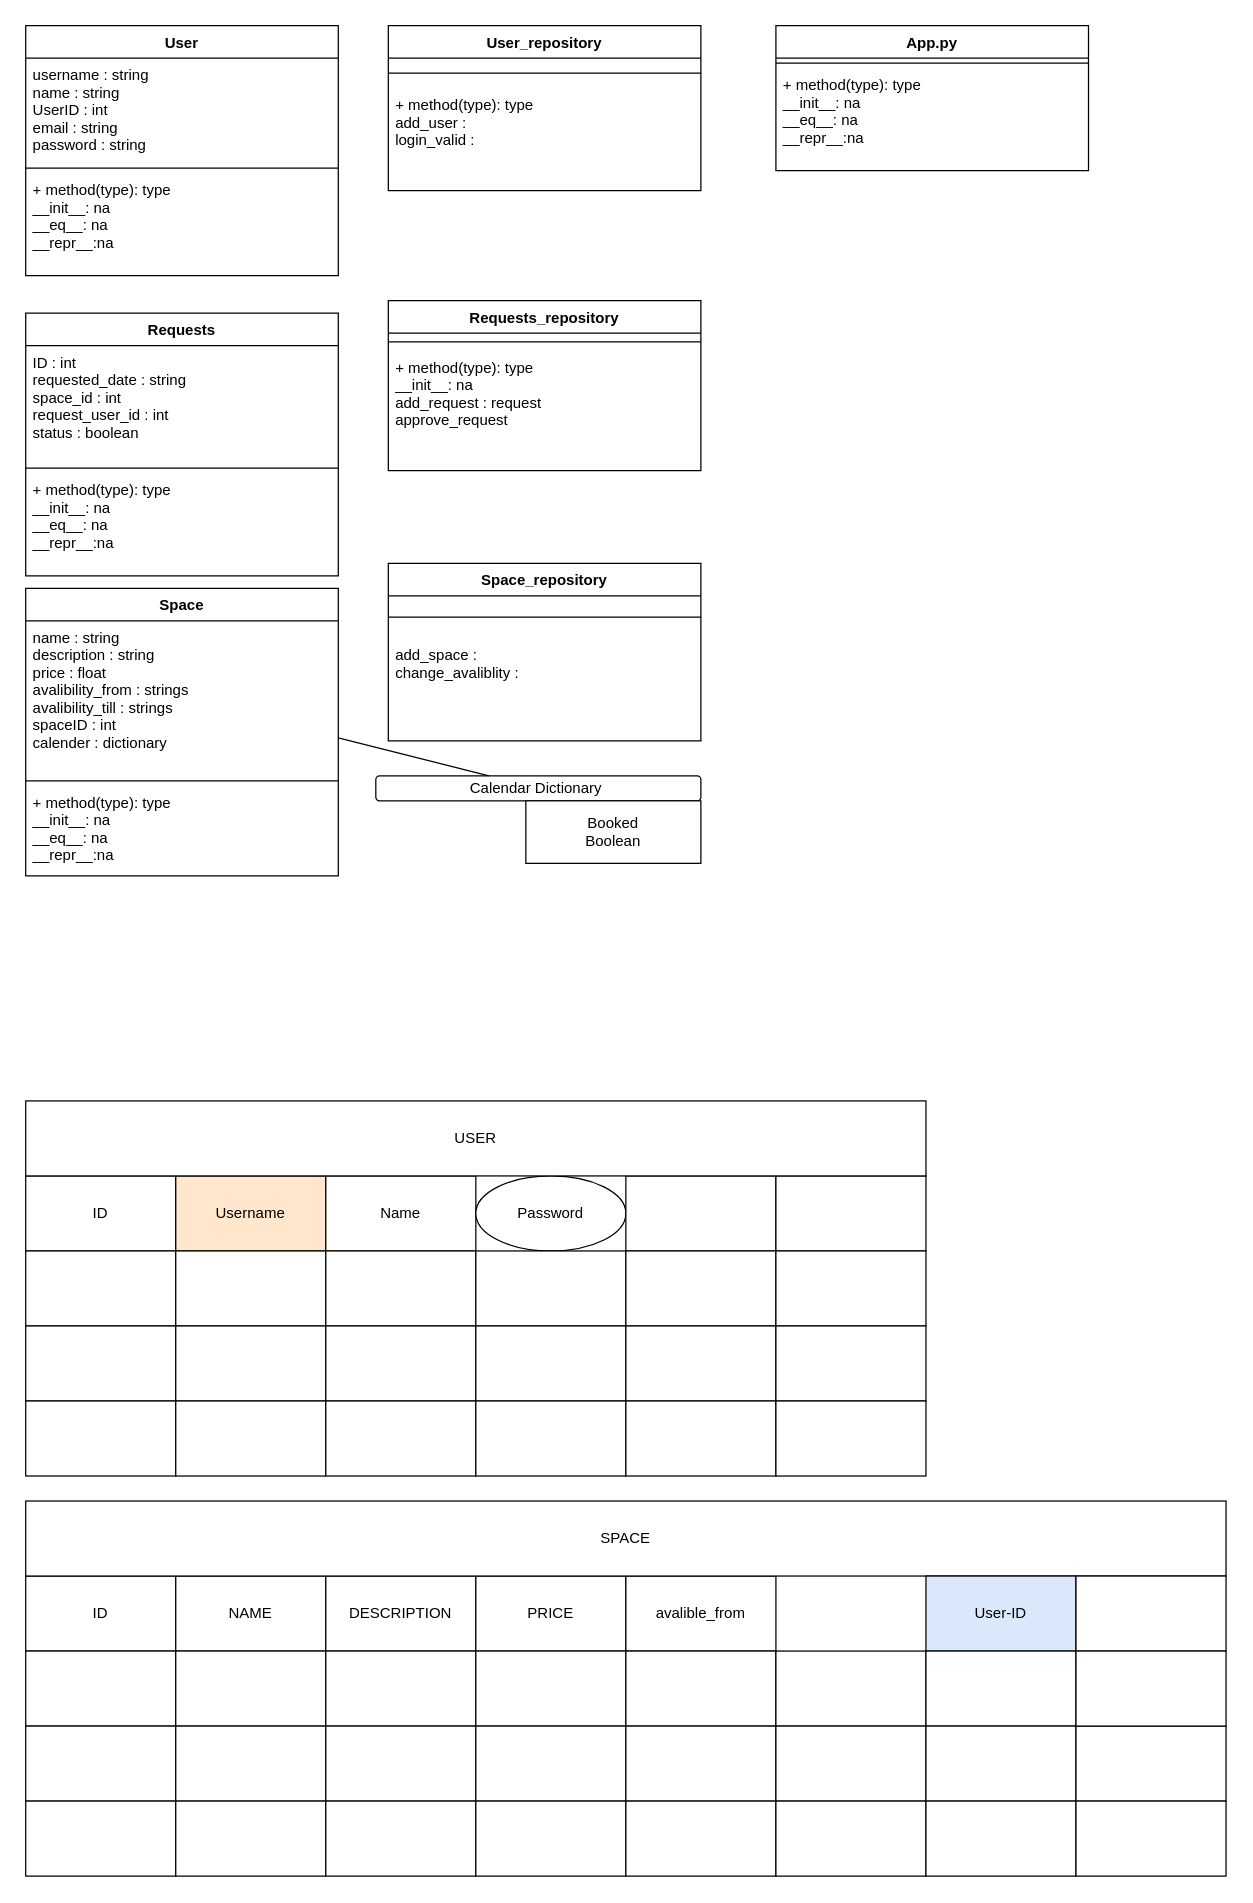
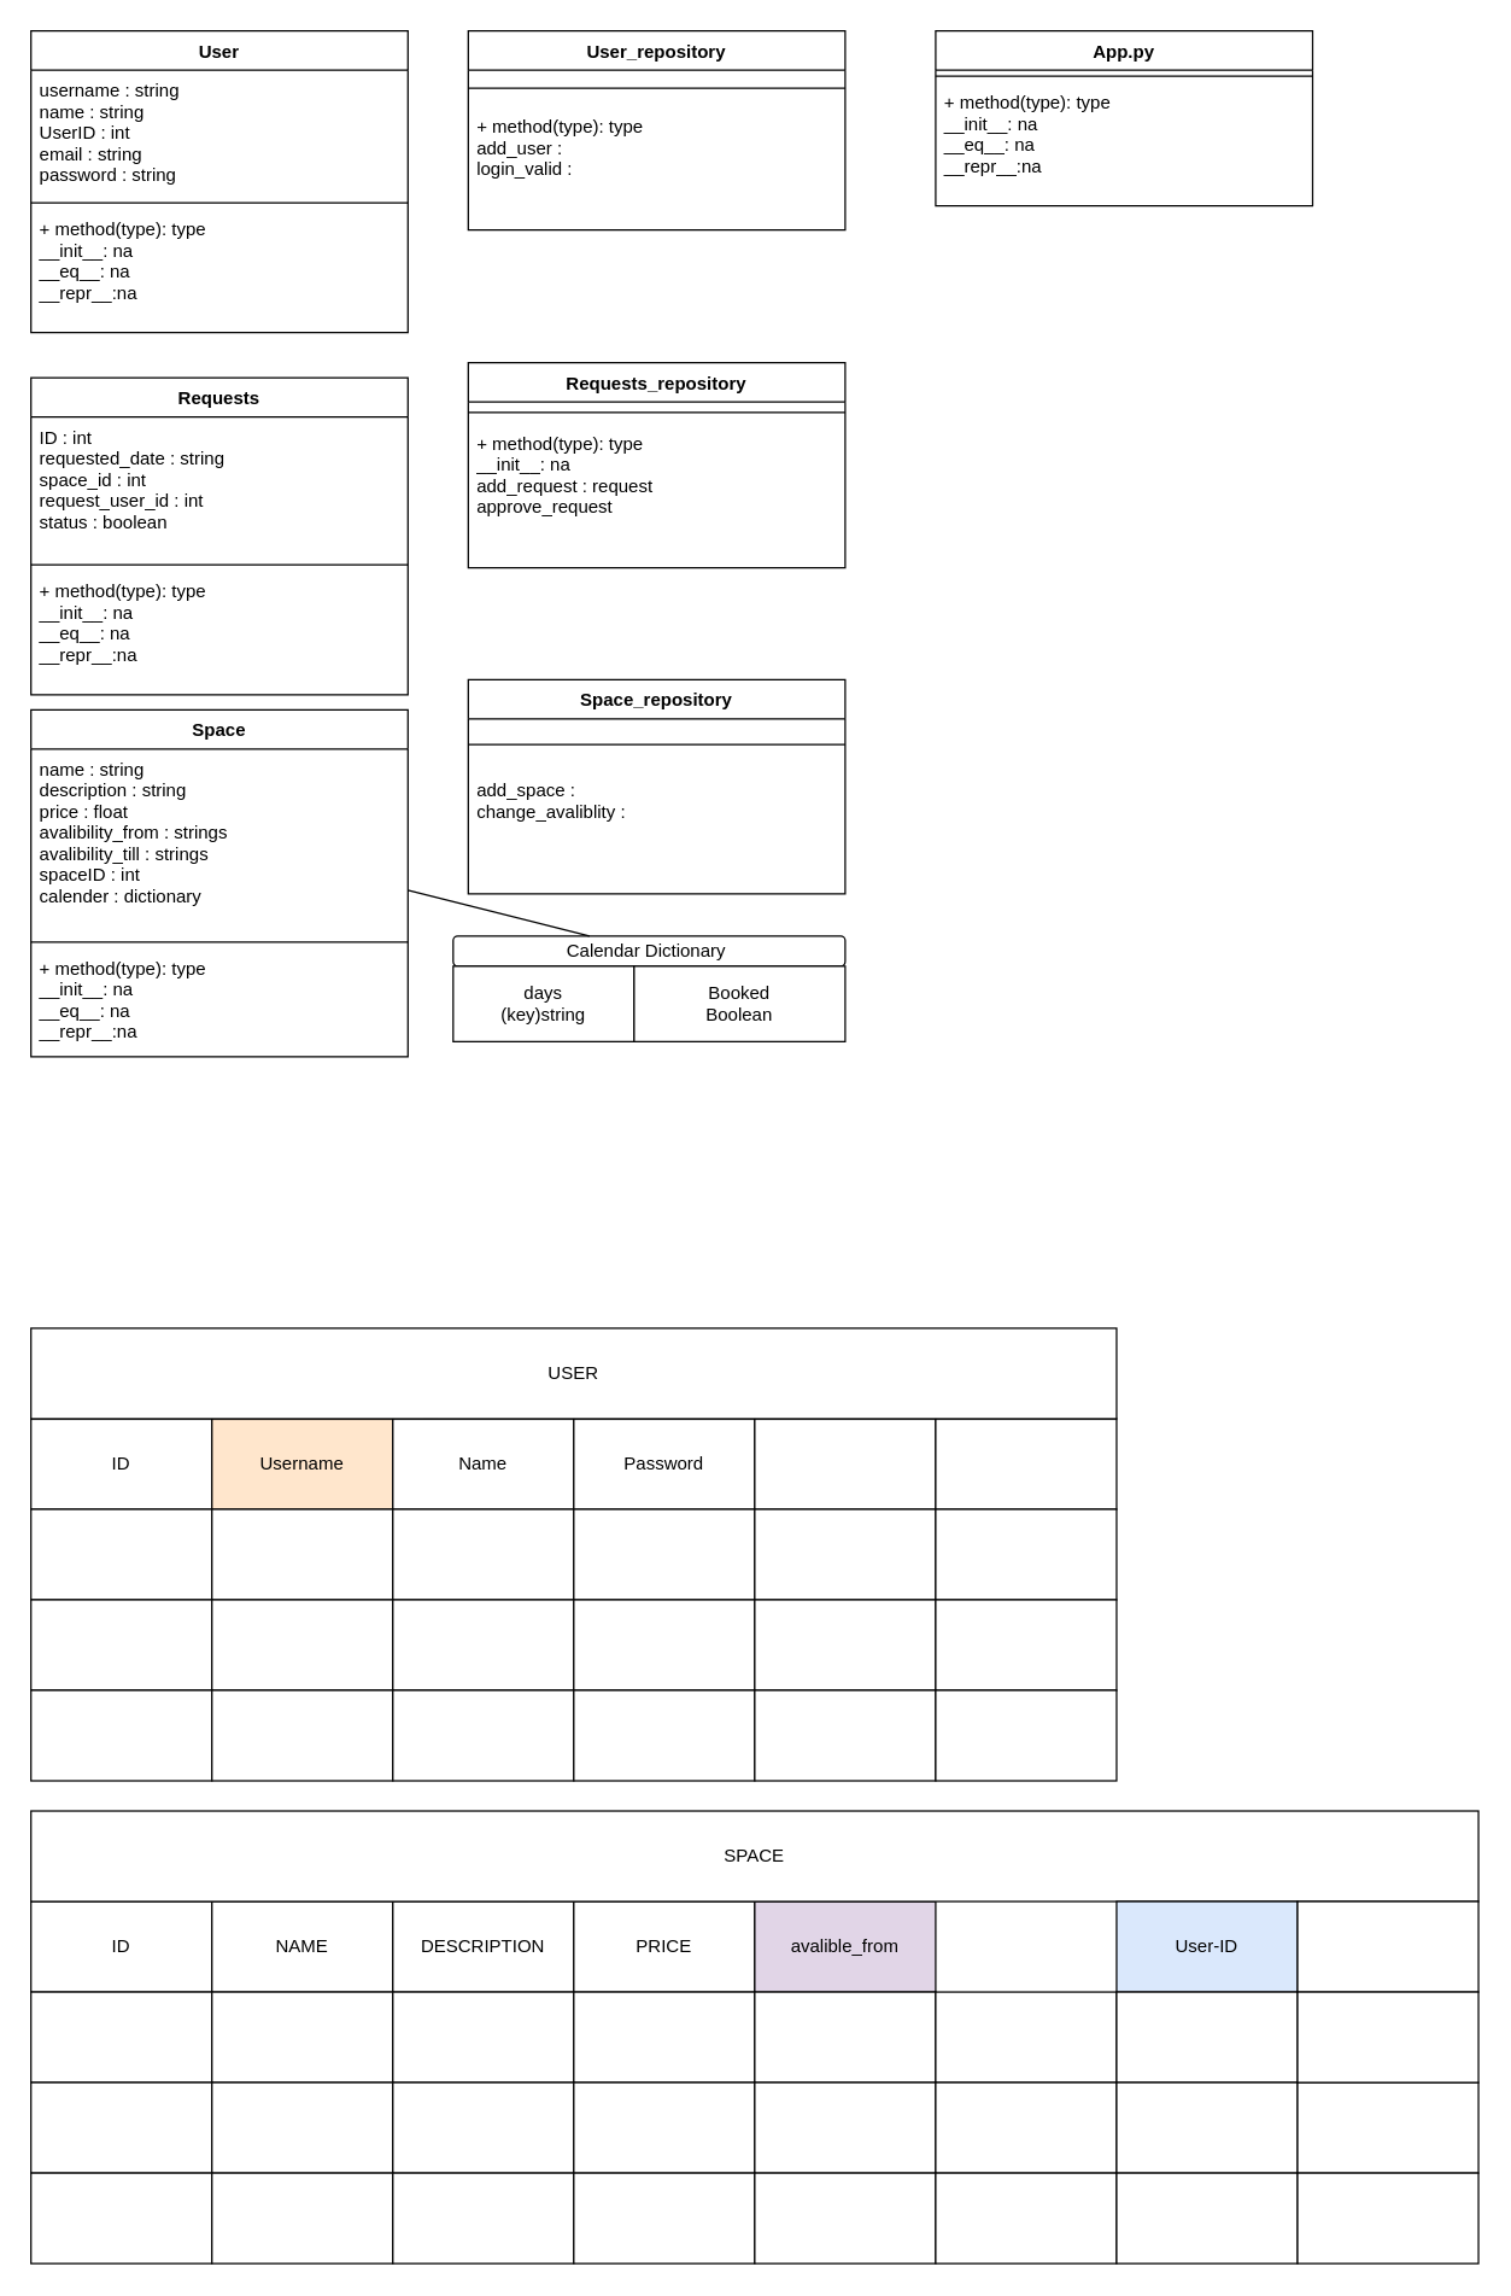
+ <mxCell id="88" value="days&lt;br&gt;(key)string" style="rounded=0;whiteSpace=wrap;html=1;" vertex="1" parent="1"><mxGeometry x="300" y="640" width="120" height="50" as="geometry" /></mxCell>
- <mxCell id="24" value="Password" style="ellipse;whiteSpace=wrap;html=1;" parent="1" vertex="1"><mxGeometry x="380" y="940" width="120" height="60" as="geometry" /></mxCell>
+ <mxCell id="24" value="Password" style="whiteSpace=wrap;html=1;" parent="1" vertex="1"><mxGeometry x="380" y="940" width="120" height="60" as="geometry" /></mxCell>
- <mxCell id="52" value="avalible_from" style="whiteSpace=wrap;html=1;" vertex="1" parent="1"><mxGeometry x="500" y="1260" width="120" height="60" as="geometry" /></mxCell>
+ <mxCell id="52" value="avalible_from" style="whiteSpace=wrap;html=1;fillColor=#e1d5e7;" vertex="1" parent="1"><mxGeometry x="500" y="1260" width="120" height="60" as="geometry" /></mxCell>
